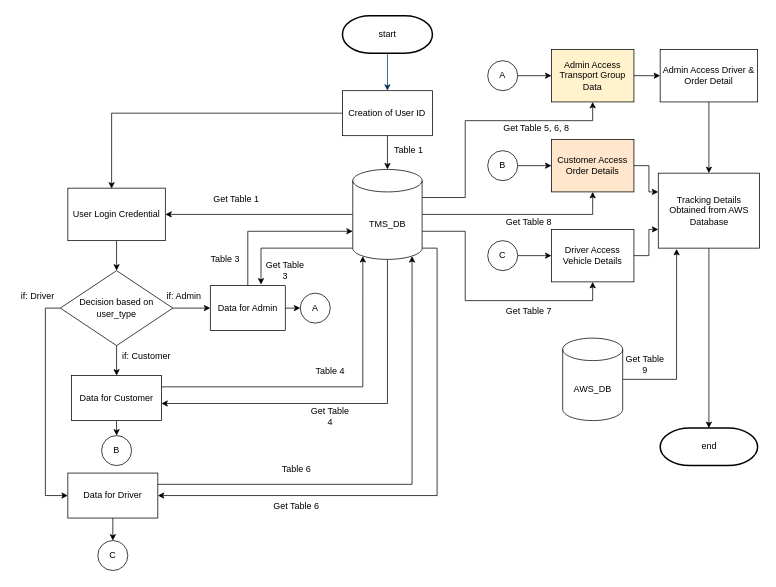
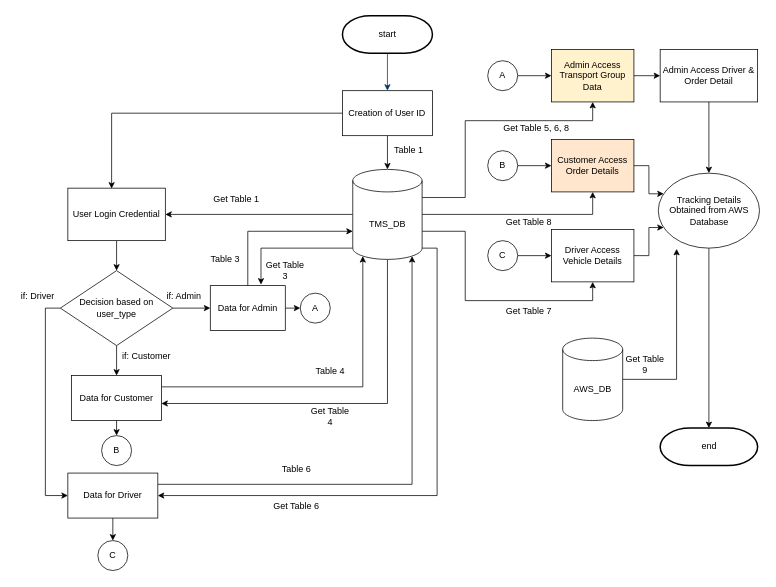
- <mxCell id="65" value="Tracking Details Obtained from AWS Database" style="rounded=0;whiteSpace=wrap;html=1;" vertex="1" parent="1"><mxGeometry x="877.5" y="230" width="135" height="100" as="geometry" /></mxCell>
+ <mxCell id="65" value="Tracking Details Obtained from AWS Database" style="ellipse;whiteSpace=wrap;html=1;" vertex="1" parent="1"><mxGeometry x="877.5" y="230" width="135" height="100" as="geometry" /></mxCell>
